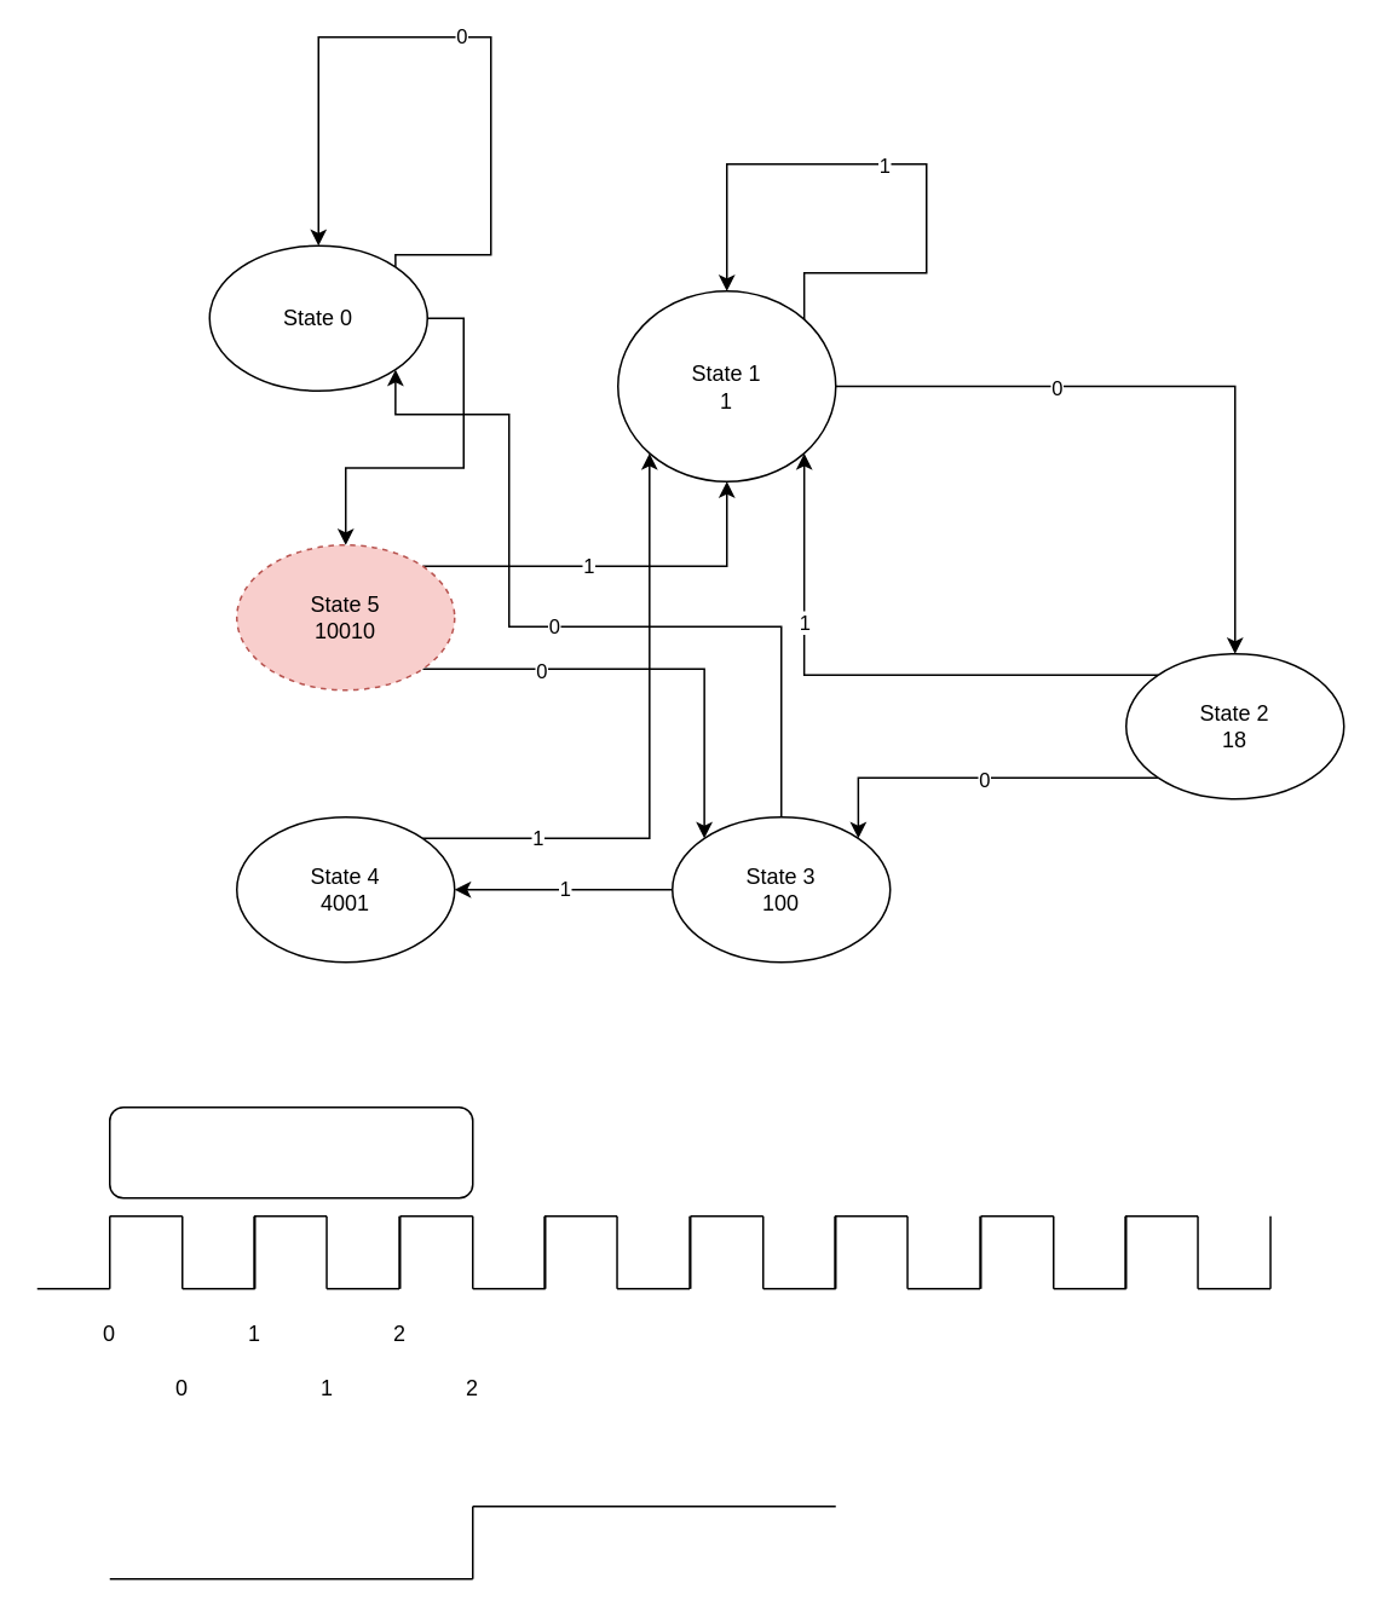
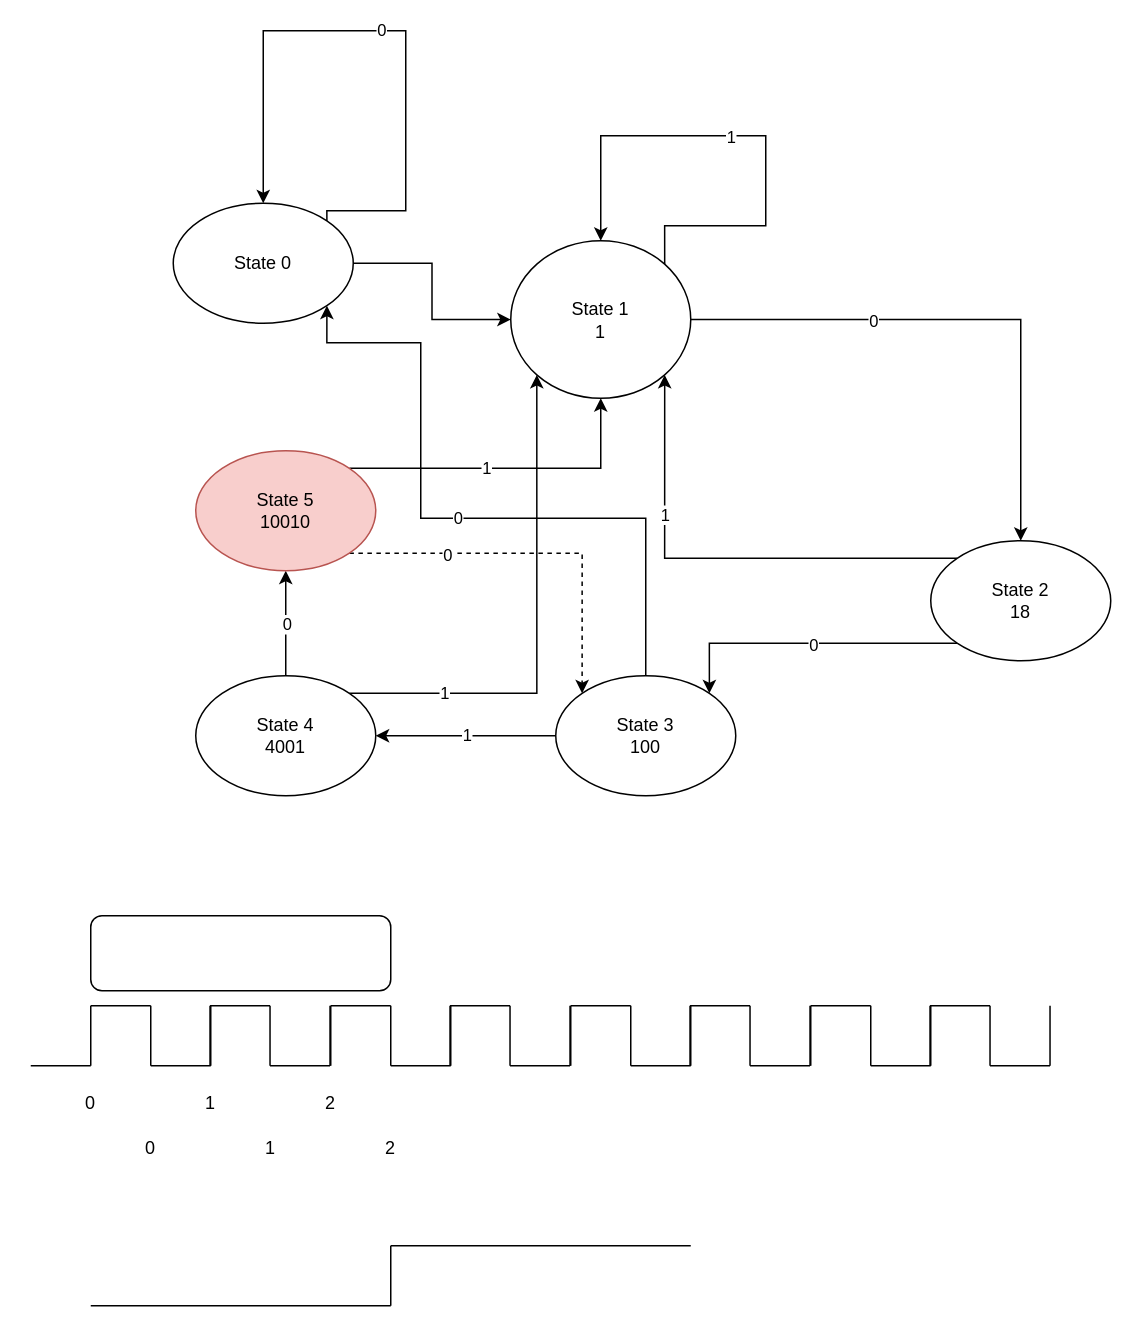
- <mxCell id="2" style="edgeStyle=orthogonalEdgeStyle;rounded=0;orthogonalLoop=1;jettySize=auto;html=1;exitX=1;exitY=0.5;exitDx=0;exitDy=0;" edge="1" parent="1" source="3" target="29"><mxGeometry relative="1" as="geometry" /></mxCell>
+ <mxCell id="2" style="edgeStyle=orthogonalEdgeStyle;rounded=0;orthogonalLoop=1;jettySize=auto;html=1;exitX=1;exitY=0.5;exitDx=0;exitDy=0;entryX=0;entryY=0.5;entryDx=0;entryDy=0;" edge="1" parent="1" source="3" target="6"><mxGeometry relative="1" as="geometry" /></mxCell>
- <mxCell id="29" value="State 5&lt;br&gt;10010" style="ellipse;whiteSpace=wrap;html=1;fillColor=#f8cecc;strokeColor=#b85450;dashed=1;" vertex="1" parent="1"><mxGeometry x="130" y="300" width="120" height="80" as="geometry" /></mxCell>
+ <mxCell id="29" value="State 5&lt;br&gt;10010" style="ellipse;whiteSpace=wrap;html=1;fillColor=#f8cecc;strokeColor=#b85450;" vertex="1" parent="1"><mxGeometry x="130" y="300" width="120" height="80" as="geometry" /></mxCell>
- <mxCell id="25" style="edgeStyle=orthogonalEdgeStyle;rounded=0;orthogonalLoop=1;jettySize=auto;html=1;exitX=1;exitY=1;exitDx=0;exitDy=0;entryX=0;entryY=0;entryDx=0;entryDy=0;" edge="1" parent="1" source="29" target="16"><mxGeometry relative="1" as="geometry" /></mxCell>
+ <mxCell id="25" style="edgeStyle=orthogonalEdgeStyle;rounded=0;orthogonalLoop=1;jettySize=auto;html=1;exitX=1;exitY=1;exitDx=0;exitDy=0;entryX=0;entryY=0;entryDx=0;entryDy=0;dashed=1;" edge="1" parent="1" source="29" target="16"><mxGeometry relative="1" as="geometry" /></mxCell>
+ <mxCell id="17" style="edgeStyle=orthogonalEdgeStyle;rounded=0;orthogonalLoop=1;jettySize=auto;html=1;exitX=0.5;exitY=0;exitDx=0;exitDy=0;entryX=0.5;entryY=1;entryDx=0;entryDy=0;" edge="1" parent="1" source="21" target="29"><mxGeometry relative="1" as="geometry" /></mxCell>
+ <mxCell id="18" value="0" style="edgeLabel;html=1;align=center;verticalAlign=middle;resizable=0;points=[];" vertex="1" connectable="0" parent="17"><mxGeometry x="-0.014" relative="1" as="geometry"><mxPoint as="offset" /></mxGeometry></mxCell>
